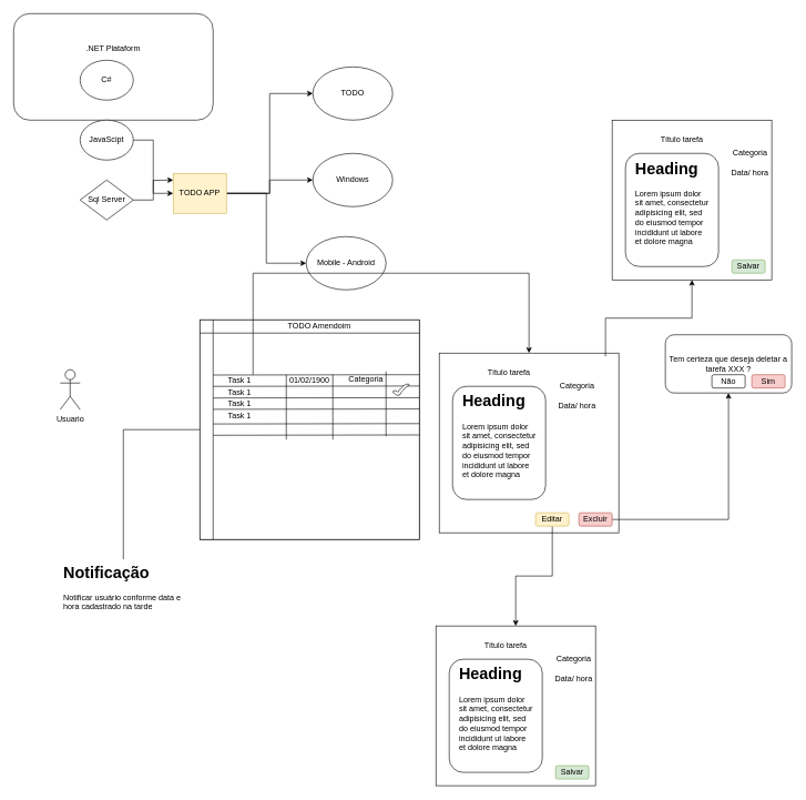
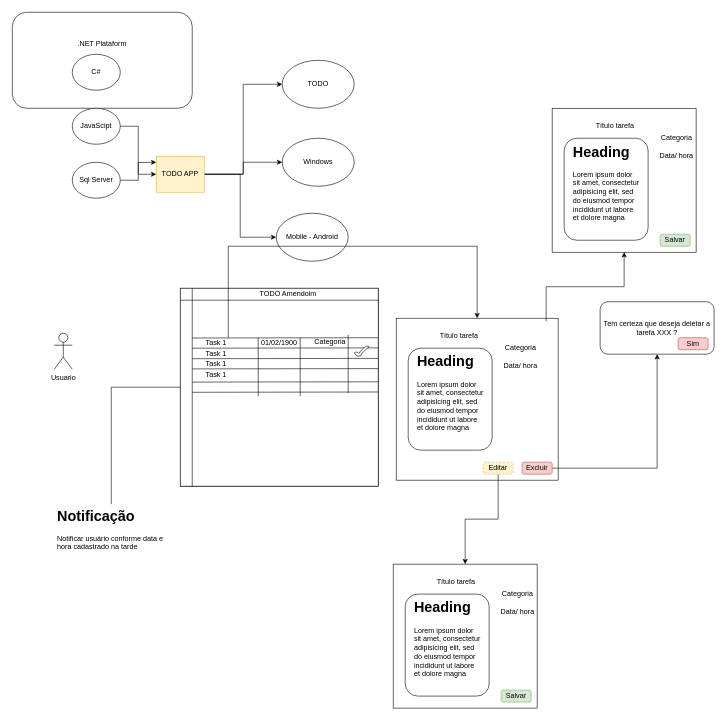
- <mxCell id="14" value="Sql Server" style="rhombus;whiteSpace=wrap;html=1;" parent="1" vertex="1"><mxGeometry x="120" y="270" width="80" height="60" as="geometry" /></mxCell>
+ <mxCell id="14" value="Sql Server" style="ellipse;whiteSpace=wrap;html=1;" parent="1" vertex="1"><mxGeometry x="120" y="270" width="80" height="60" as="geometry" /></mxCell>
- <mxCell id="45" value="Não" style="rounded=1;whiteSpace=wrap;html=1;" parent="1" vertex="1"><mxGeometry x="1070" y="562.5" width="50" height="20" as="geometry" /></mxCell>
- <mxCell id="57" value="Editar" style="rounded=1;whiteSpace=wrap;html=1;fillColor=#fff2cc;strokeColor=#d6b656;" parent="1" vertex="1"><mxGeometry x="805" y="770" width="50" height="20" as="geometry" /></mxCell>
+ <mxCell id="57" value="Editar" style="rounded=1;whiteSpace=wrap;html=1;fillColor=#fff2cc;strokeColor=#d6b656;dashed=1;" parent="1" vertex="1"><mxGeometry x="805" y="770" width="50" height="20" as="geometry" /></mxCell>
